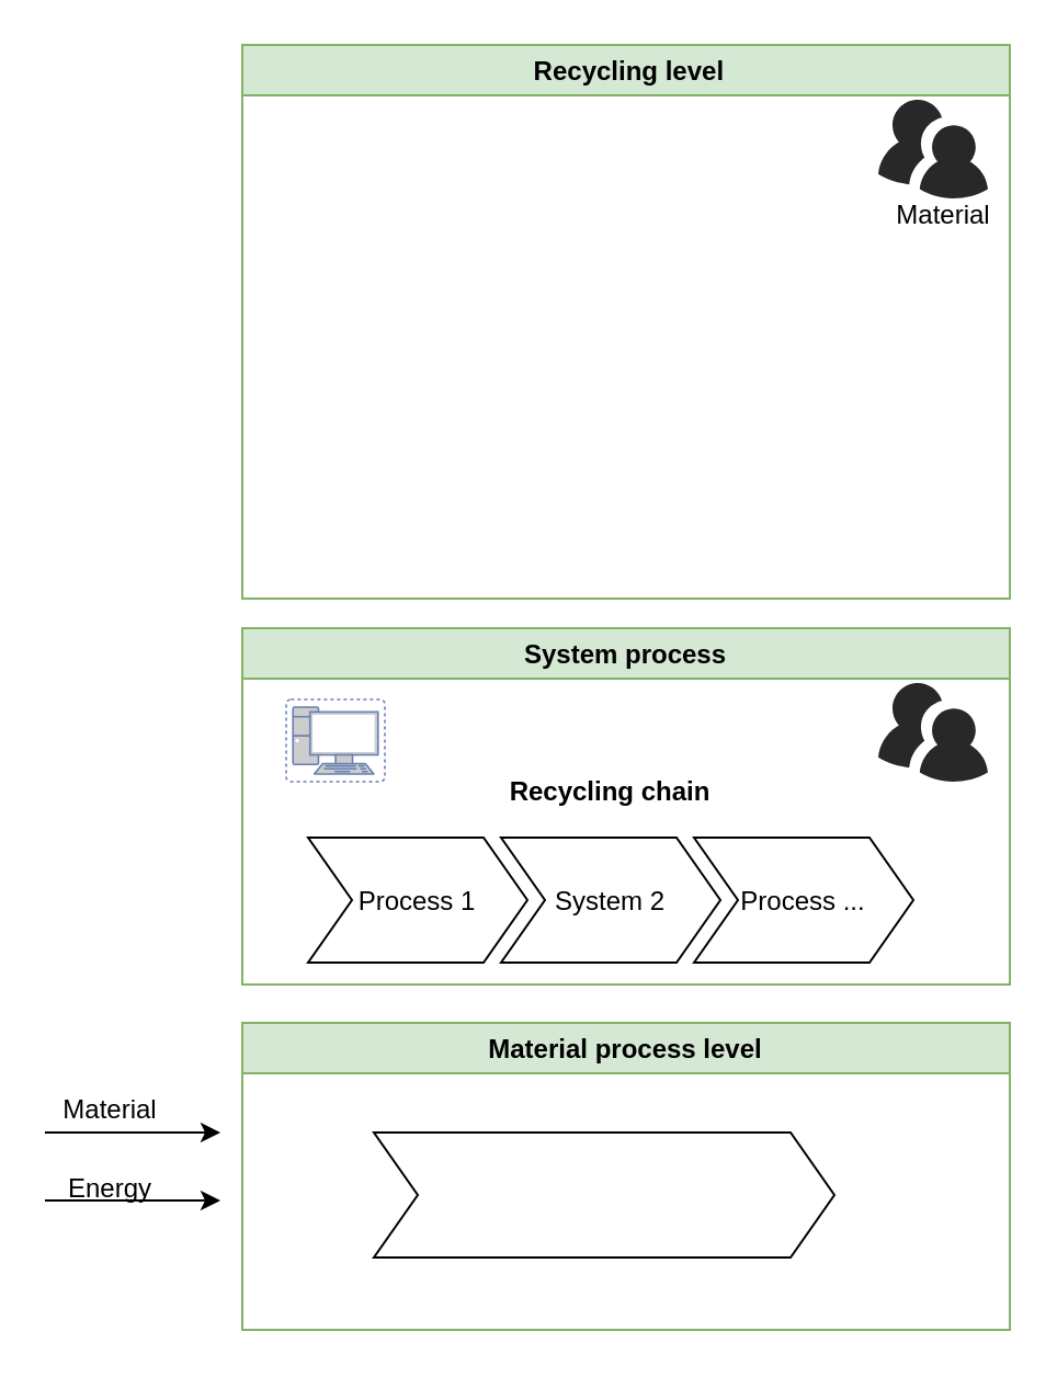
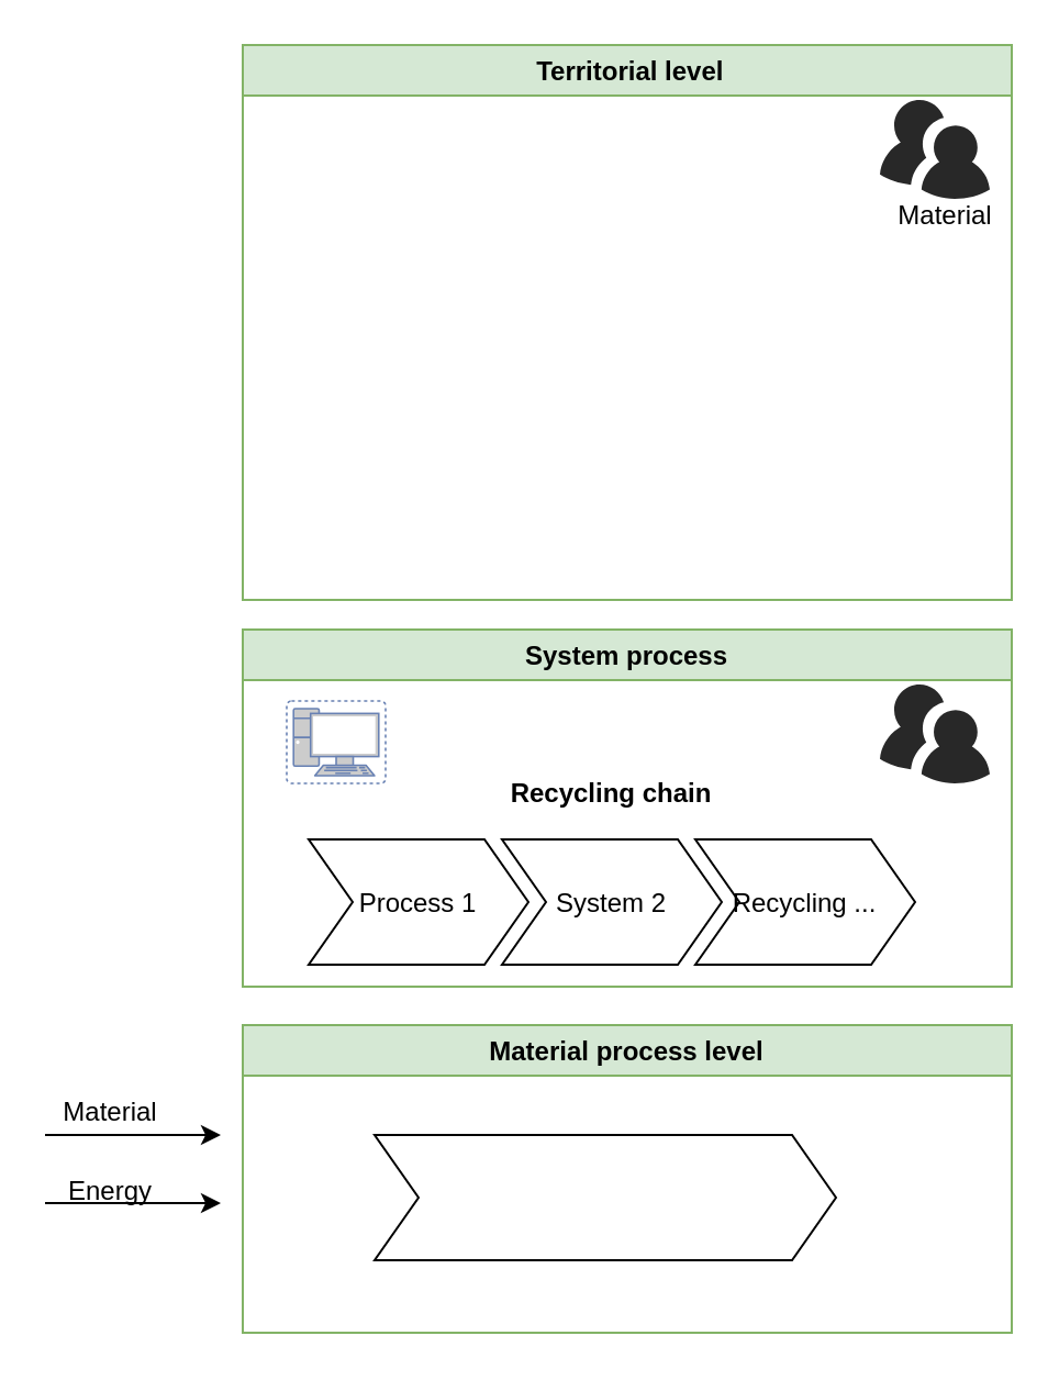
- <mxCell id="13" value=" Recycling level" style="swimlane;fillColor=#d5e8d4;strokeColor=#82b366;" vertex="1" parent="1"><mxGeometry x="110" y="20" width="350" height="252.5" as="geometry" /></mxCell>
+ <mxCell id="13" value=" Territorial level" style="swimlane;fillColor=#d5e8d4;strokeColor=#82b366;" vertex="1" parent="1"><mxGeometry x="110" y="20" width="350" height="252.5" as="geometry" /></mxCell>
- <mxCell id="9" value="Process ..." style="shape=step;perimeter=stepPerimeter;fixedSize=1;points=[];" vertex="1" parent="6"><mxGeometry x="186" y="33" width="100" height="57" as="geometry" /></mxCell>
+ <mxCell id="9" value="Recycling ..." style="shape=step;perimeter=stepPerimeter;fixedSize=1;points=[];" vertex="1" parent="6"><mxGeometry x="186" y="33" width="100" height="57" as="geometry" /></mxCell>
